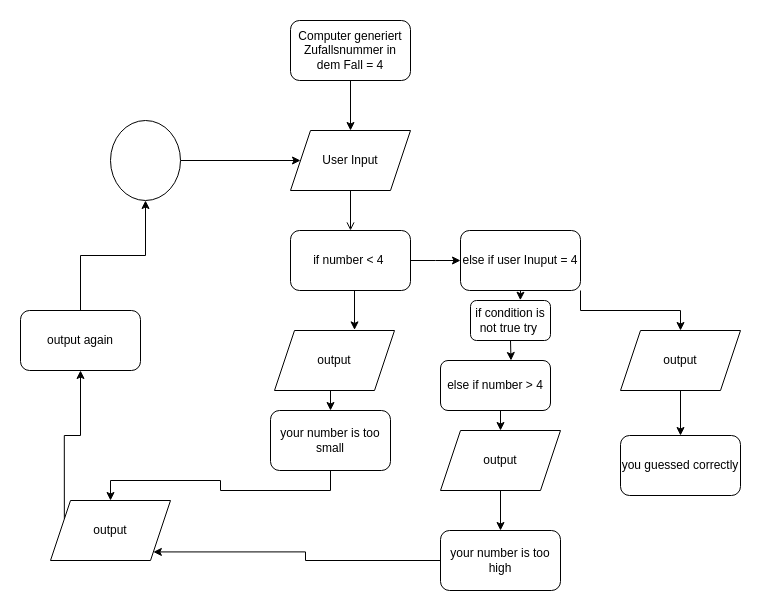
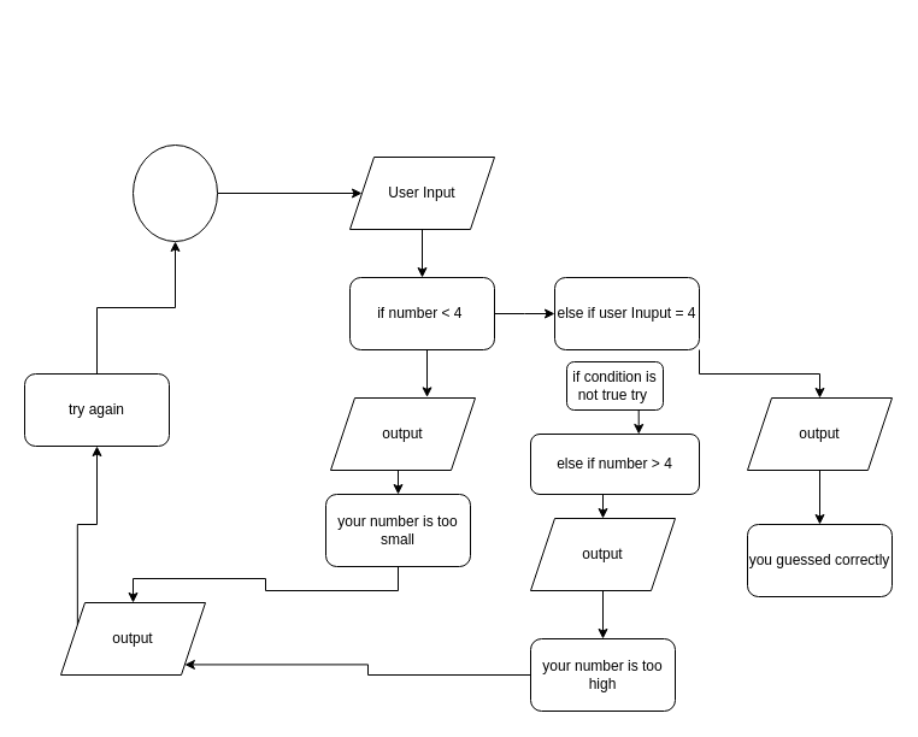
- <mxCell id="5" value="Computer generiert Zufallsnummer in dem Fall = 4" style="rounded=1;whiteSpace=wrap;html=1;" vertex="1" parent="1"><mxGeometry x="290" y="20" width="120" height="60" as="geometry" /></mxCell>
- <mxCell id="4" style="edgeStyle=orthogonalEdgeStyle;rounded=0;orthogonalLoop=1;jettySize=auto;html=1;exitX=0.5;exitY=1;exitDx=0;exitDy=0;entryX=0.5;entryY=0;entryDx=0;entryDy=0;" edge="1" parent="1" source="5" target="3"><mxGeometry relative="1" as="geometry" /></mxCell>
- <mxCell id="2" style="edgeStyle=orthogonalEdgeStyle;rounded=0;orthogonalLoop=1;jettySize=auto;html=1;exitX=0.5;exitY=1;exitDx=0;exitDy=0;endArrow=open;" edge="1" parent="1" source="3" target="9"><mxGeometry relative="1" as="geometry" /></mxCell>
+ <mxCell id="2" style="edgeStyle=orthogonalEdgeStyle;rounded=0;orthogonalLoop=1;jettySize=auto;html=1;exitX=0.5;exitY=1;exitDx=0;exitDy=0;" edge="1" parent="1" source="3" target="9"><mxGeometry relative="1" as="geometry" /></mxCell>
- <mxCell id="31" style="edgeStyle=orthogonalEdgeStyle;rounded=0;orthogonalLoop=1;jettySize=auto;html=1;exitX=0.5;exitY=1;exitDx=0;exitDy=0;entryX=0.623;entryY=-0.007;entryDx=0;entryDy=0;entryPerimeter=0;" edge="1" parent="1" source="14" target="30"><mxGeometry relative="1" as="geometry" /></mxCell>
- <mxCell id="25" value="output again" style="rounded=1;whiteSpace=wrap;html=1;" vertex="1" parent="1"><mxGeometry x="20" y="310" width="120" height="60" as="geometry" /></mxCell>
+ <mxCell id="25" value="try again" style="rounded=1;whiteSpace=wrap;html=1;" vertex="1" parent="1"><mxGeometry x="20" y="310" width="120" height="60" as="geometry" /></mxCell>
- <mxCell id="19" value="else if number &amp;gt; 4" style="rounded=1;whiteSpace=wrap;html=1;" vertex="1" parent="1"><mxGeometry x="440" y="360" width="110" height="50" as="geometry" /></mxCell>
+ <mxCell id="19" value="else if number &amp;gt; 4" style="rounded=1;whiteSpace=wrap;html=1;" vertex="1" parent="1"><mxGeometry x="440" y="360" width="140" height="50" as="geometry" /></mxCell>
